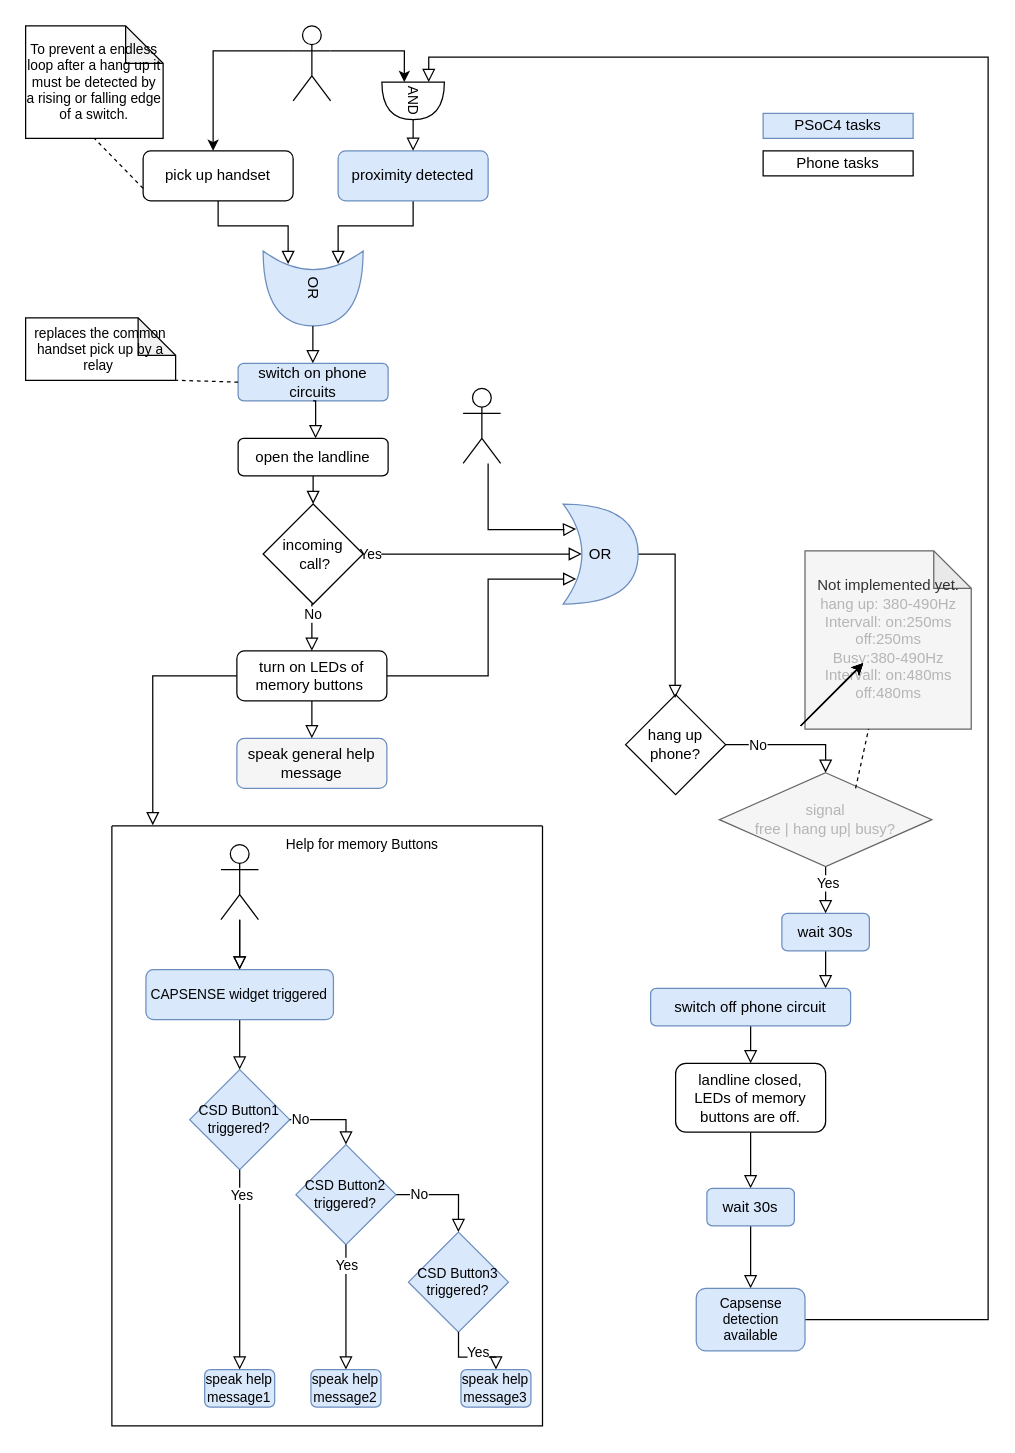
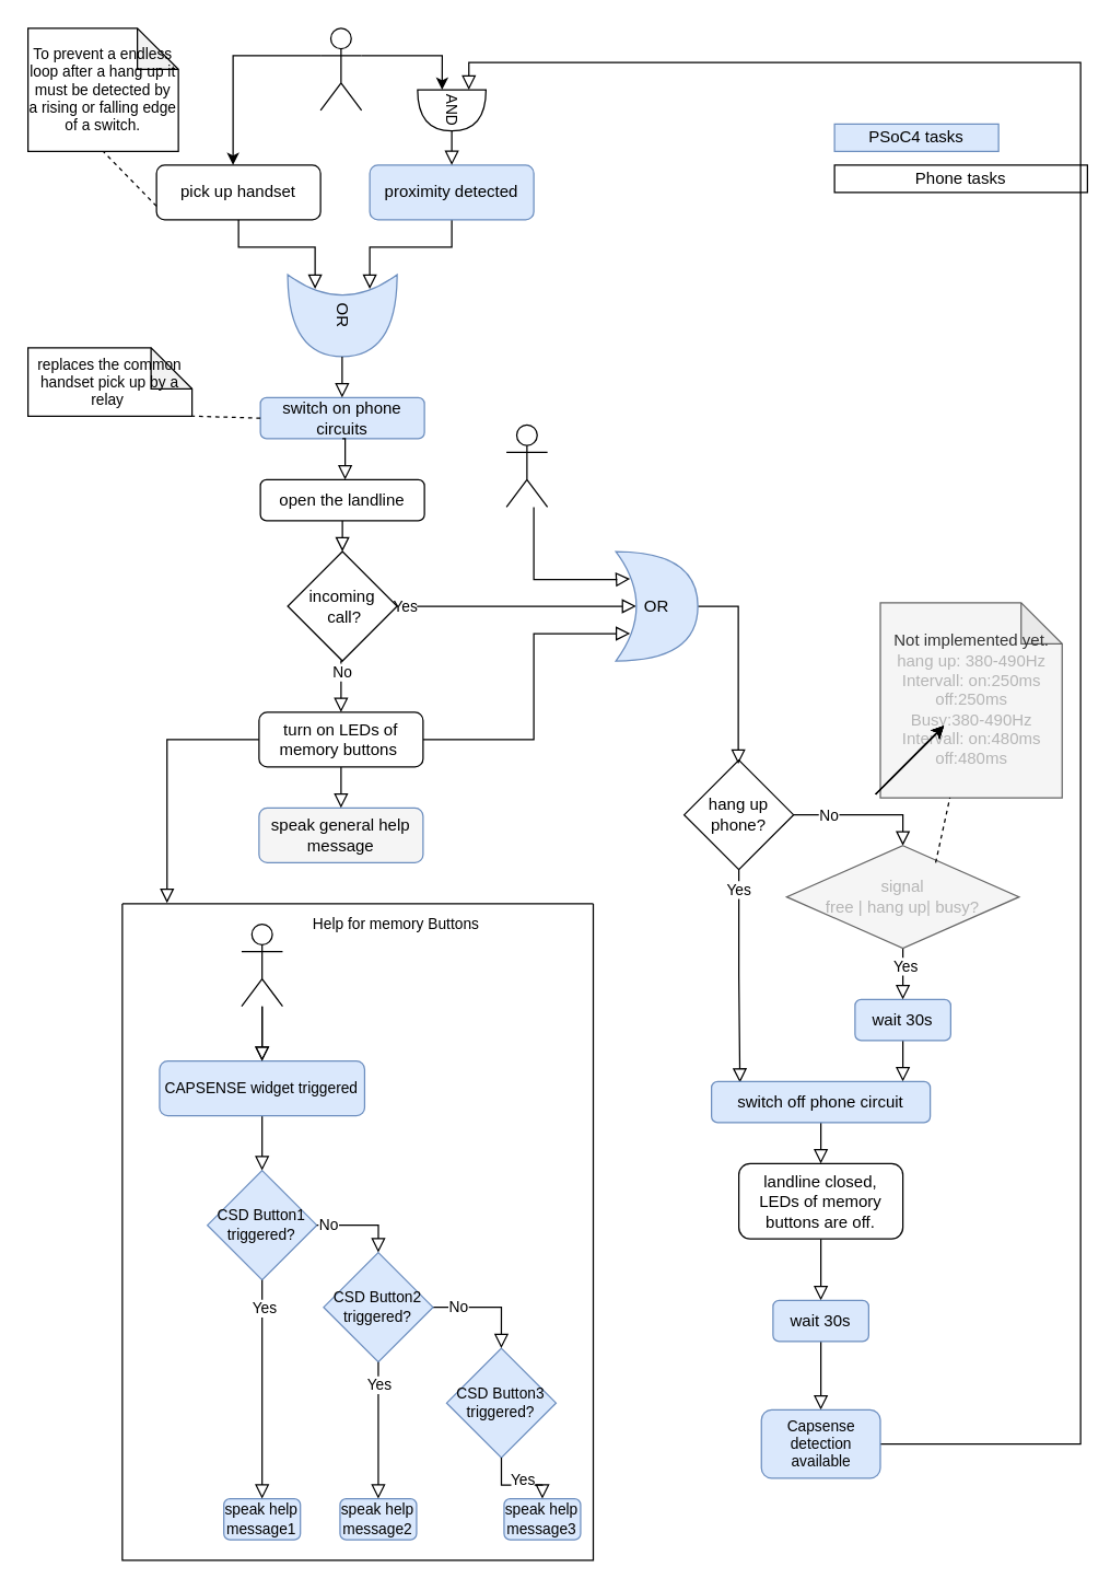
- <mxCell id="18" value="Phone tasks" style="rounded=0;whiteSpace=wrap;html=1;" parent="1" vertex="1"><mxGeometry x="610" y="120" width="120" height="20" as="geometry" /></mxCell>
+ <mxCell id="18" value="Phone tasks" style="rounded=0;whiteSpace=wrap;html=1;" parent="1" vertex="1"><mxGeometry x="610" y="120" width="185" height="20" as="geometry" /></mxCell>
+ <mxCell id="27" style="rounded=0;html=1;jettySize=auto;orthogonalLoop=1;fontSize=11;endArrow=block;endFill=0;endSize=8;strokeWidth=1;shadow=0;labelBackgroundColor=none;edgeStyle=orthogonalEdgeStyle;entryX=0.13;entryY=0.027;entryDx=0;entryDy=0;entryPerimeter=0;" parent="1" source="29" target="37" edge="1"><mxGeometry relative="1" as="geometry"><mxPoint x="540" y="740" as="targetPoint" /></mxGeometry></mxCell>
+ <mxCell id="28" value="Yes" style="edgeLabel;html=1;align=center;verticalAlign=middle;resizable=0;points=[];" parent="27" vertex="1" connectable="0"><mxGeometry x="-0.819" y="-1" relative="1" as="geometry"><mxPoint as="offset" /></mxGeometry></mxCell>
